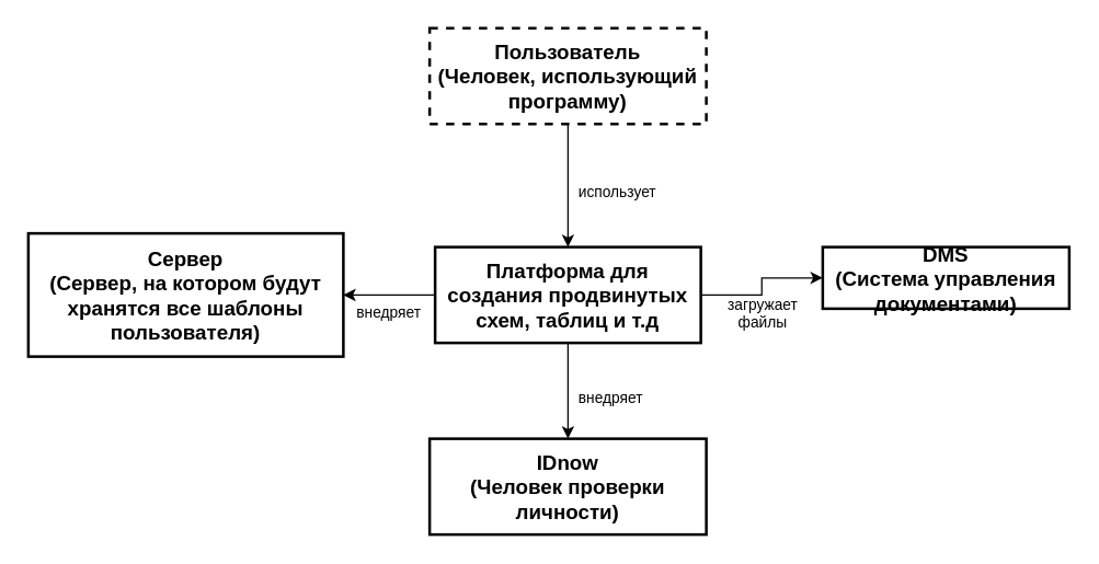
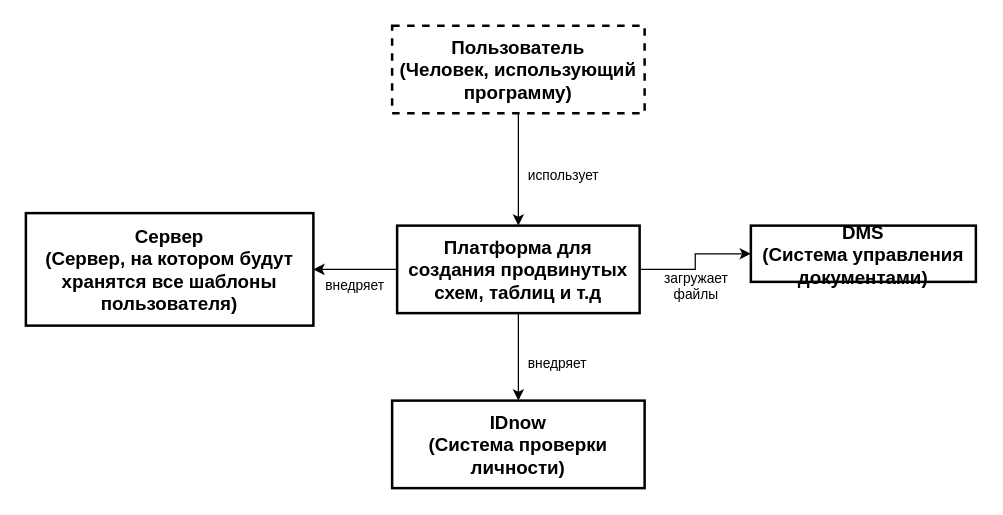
- <mxCell id="10" value="IDnow&#10;(Человек проверки личности)" style="whiteSpace=wrap;strokeWidth=2;fontStyle=1;fontSize=15;" vertex="1" parent="1"><mxGeometry x="313" y="320" width="202" height="70" as="geometry" /></mxCell>
+ <mxCell id="10" value="IDnow&#10;(Система проверки личности)" style="whiteSpace=wrap;strokeWidth=2;fontStyle=1;fontSize=15;" vertex="1" parent="1"><mxGeometry x="313" y="320" width="202" height="70" as="geometry" /></mxCell>
